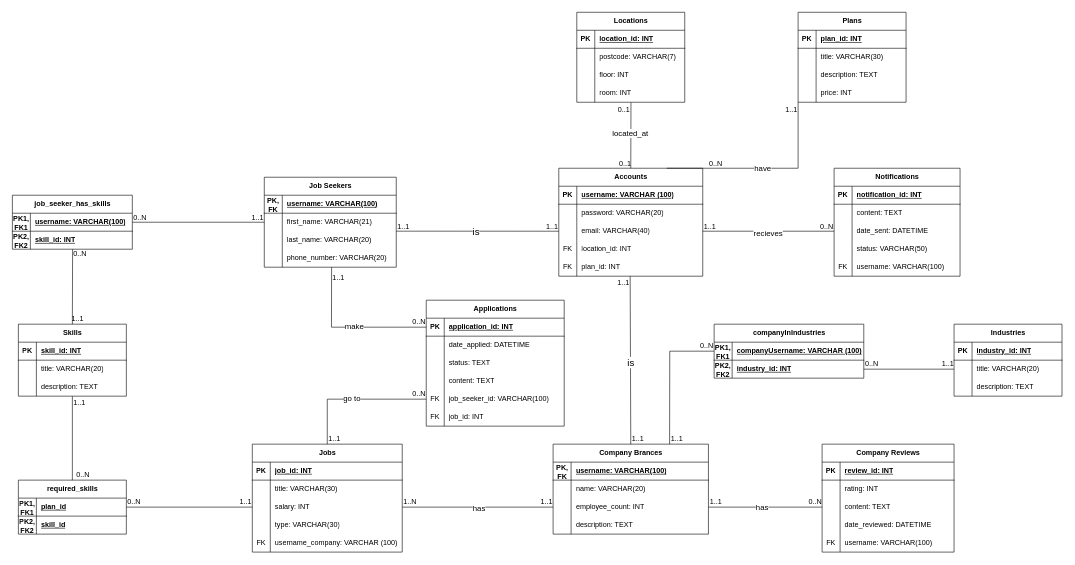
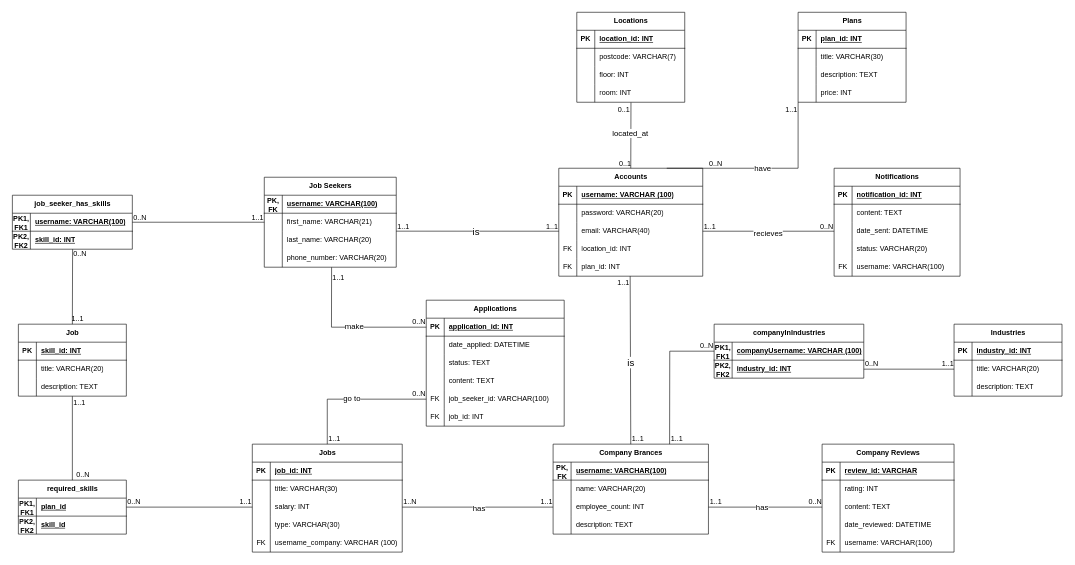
- <mxCell id="68" value="status: VARCHAR(50)" style="shape=partialRectangle;connectable=0;fillColor=none;top=0;left=0;bottom=0;right=0;align=left;spacingLeft=6;overflow=hidden;whiteSpace=wrap;html=1;" parent="66" vertex="1"><mxGeometry x="30" width="180" height="30" as="geometry"><mxRectangle width="180" height="30" as="alternateBounds" /></mxGeometry></mxCell>
+ <mxCell id="68" value="status: VARCHAR(20)" style="shape=partialRectangle;connectable=0;fillColor=none;top=0;left=0;bottom=0;right=0;align=left;spacingLeft=6;overflow=hidden;whiteSpace=wrap;html=1;" parent="66" vertex="1"><mxGeometry x="30" width="180" height="30" as="geometry"><mxRectangle width="180" height="30" as="alternateBounds" /></mxGeometry></mxCell>
- <mxCell id="109" value="Skills" style="shape=table;startSize=30;container=1;collapsible=1;childLayout=tableLayout;fixedRows=1;rowLines=0;fontStyle=1;align=center;resizeLast=1;html=1;" parent="1" vertex="1"><mxGeometry x="30" y="540" width="180" height="120" as="geometry" /></mxCell>
+ <mxCell id="109" value="Job" style="shape=table;startSize=30;container=1;collapsible=1;childLayout=tableLayout;fixedRows=1;rowLines=0;fontStyle=1;align=center;resizeLast=1;html=1;" parent="1" vertex="1"><mxGeometry x="30" y="540" width="180" height="120" as="geometry" /></mxCell>
- <mxCell id="79" value="review_id: INT" style="shape=partialRectangle;connectable=0;fillColor=none;top=0;left=0;bottom=0;right=0;align=left;spacingLeft=6;fontStyle=5;overflow=hidden;whiteSpace=wrap;html=1;" parent="77" vertex="1"><mxGeometry x="30" width="190" height="30" as="geometry"><mxRectangle width="190" height="30" as="alternateBounds" /></mxGeometry></mxCell>
+ <mxCell id="79" value="review_id: VARCHAR" style="shape=partialRectangle;connectable=0;fillColor=none;top=0;left=0;bottom=0;right=0;align=left;spacingLeft=6;fontStyle=5;overflow=hidden;whiteSpace=wrap;html=1;" parent="77" vertex="1"><mxGeometry x="30" width="190" height="30" as="geometry"><mxRectangle width="190" height="30" as="alternateBounds" /></mxGeometry></mxCell>
